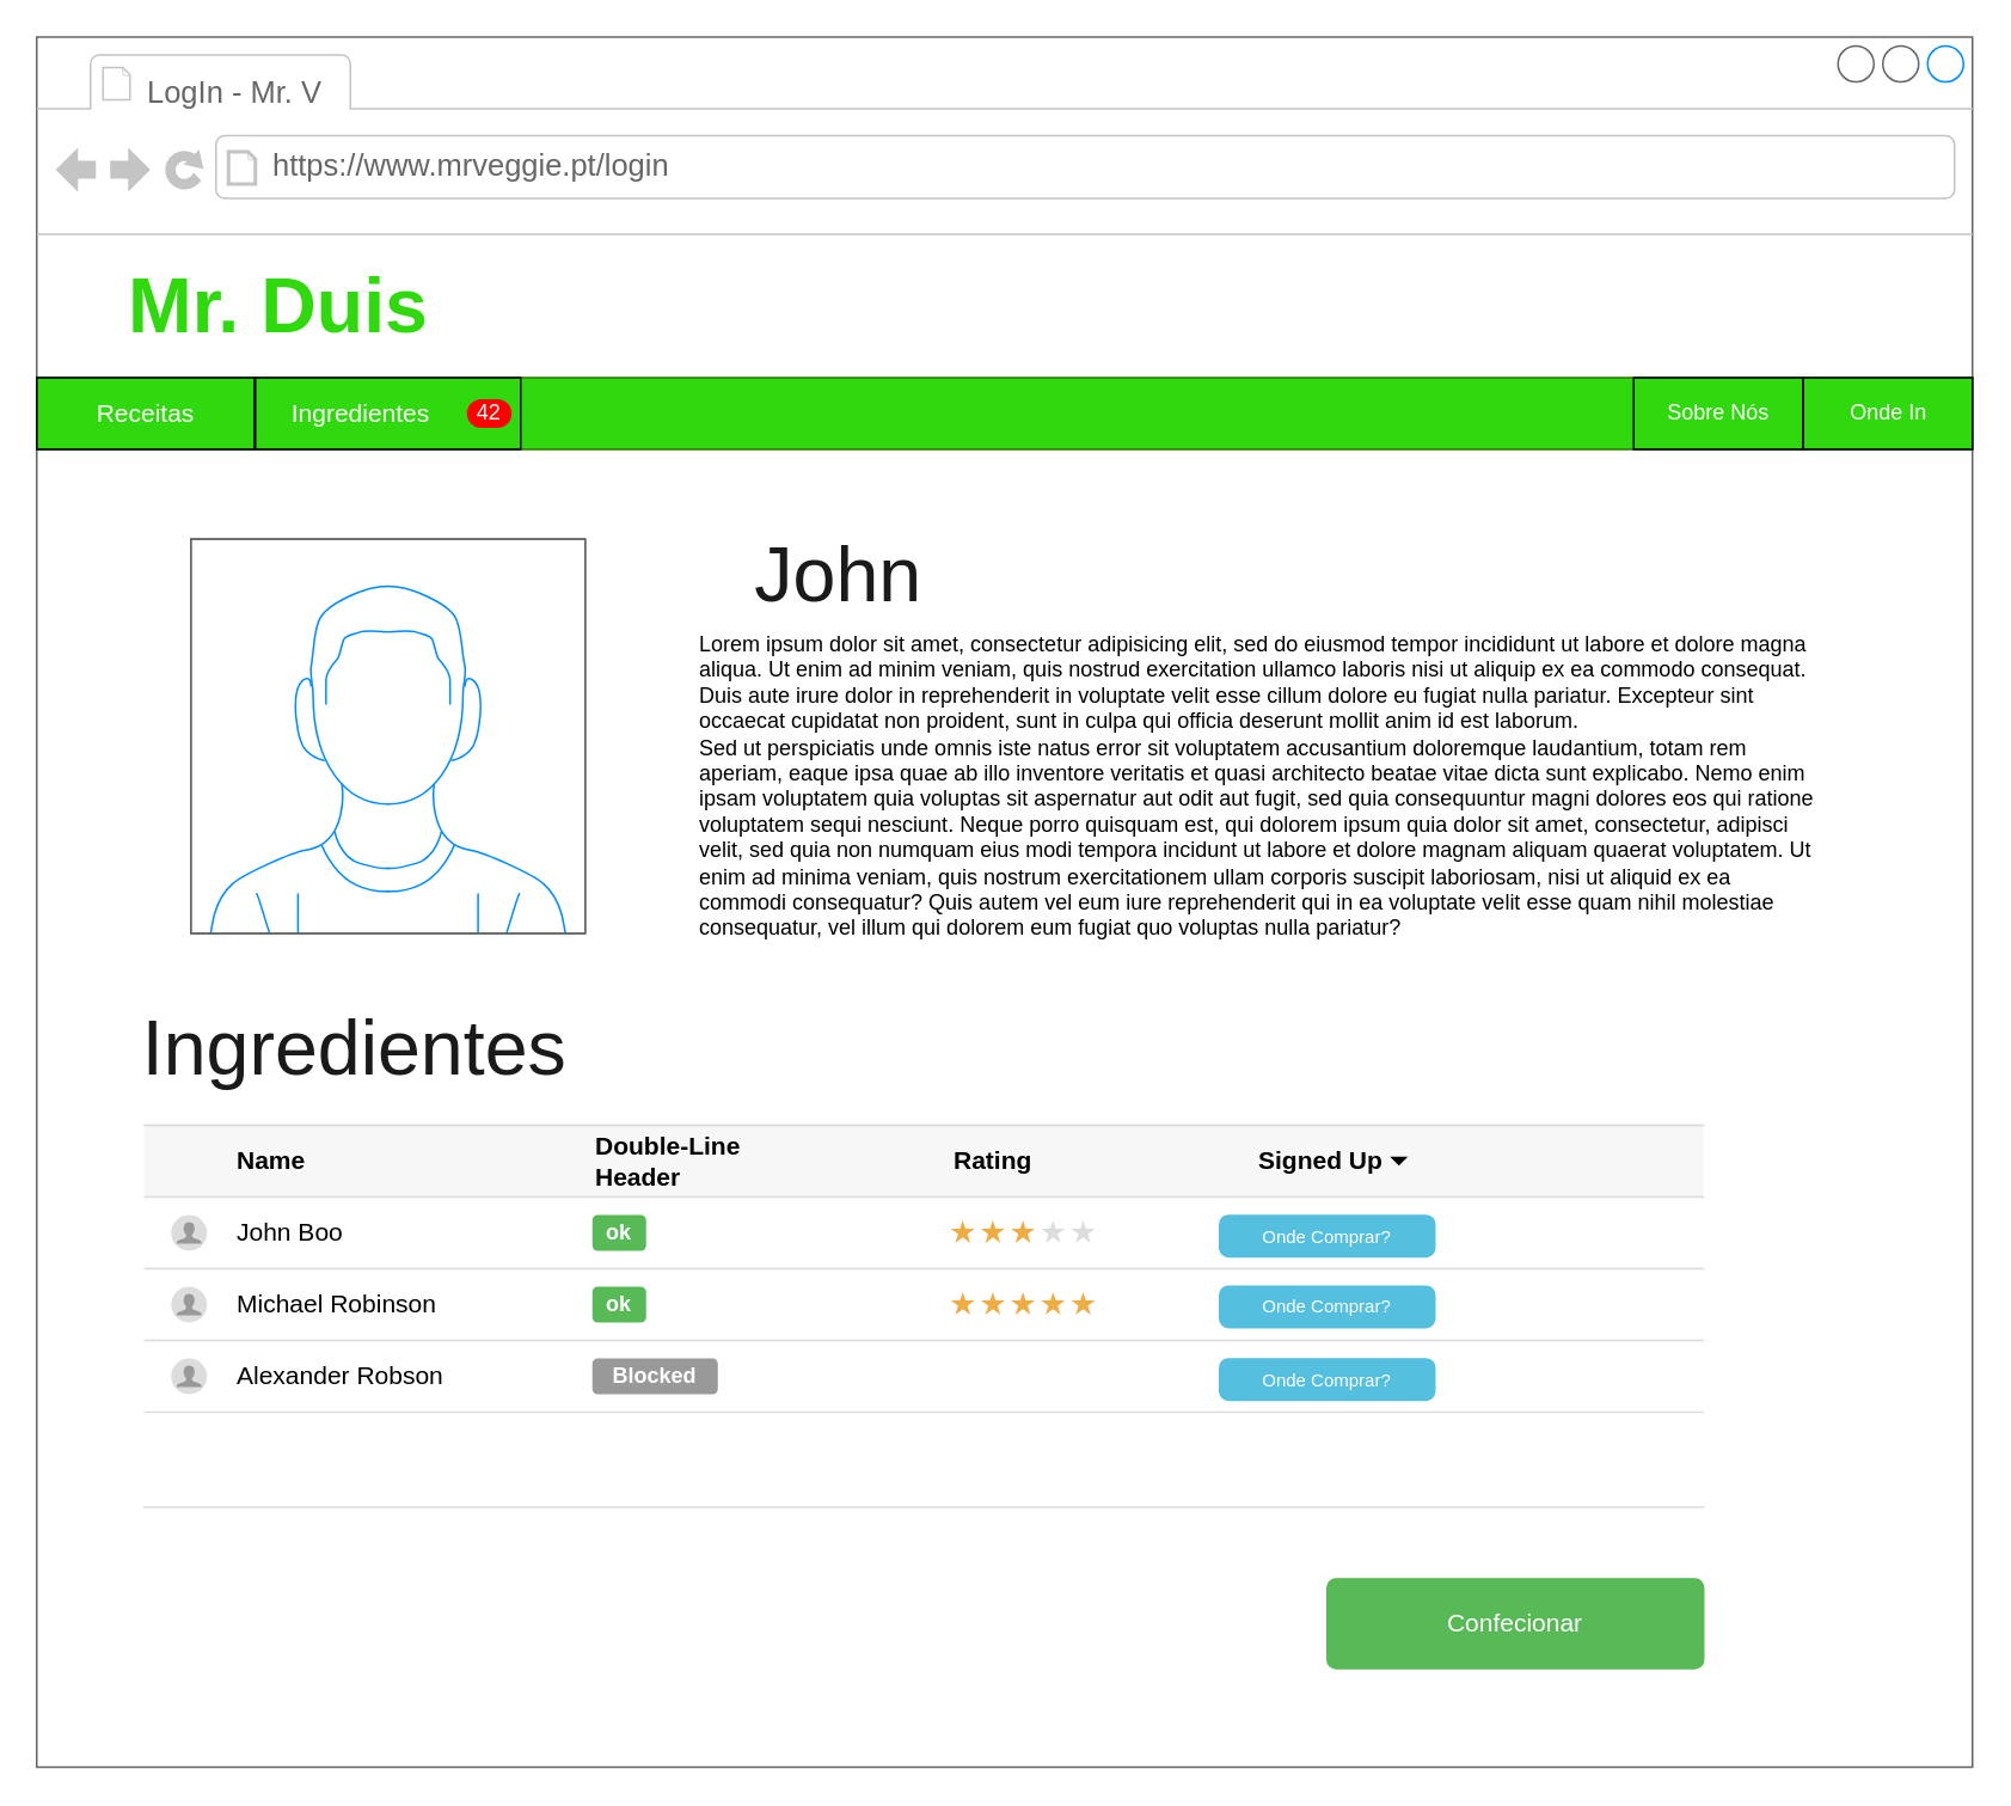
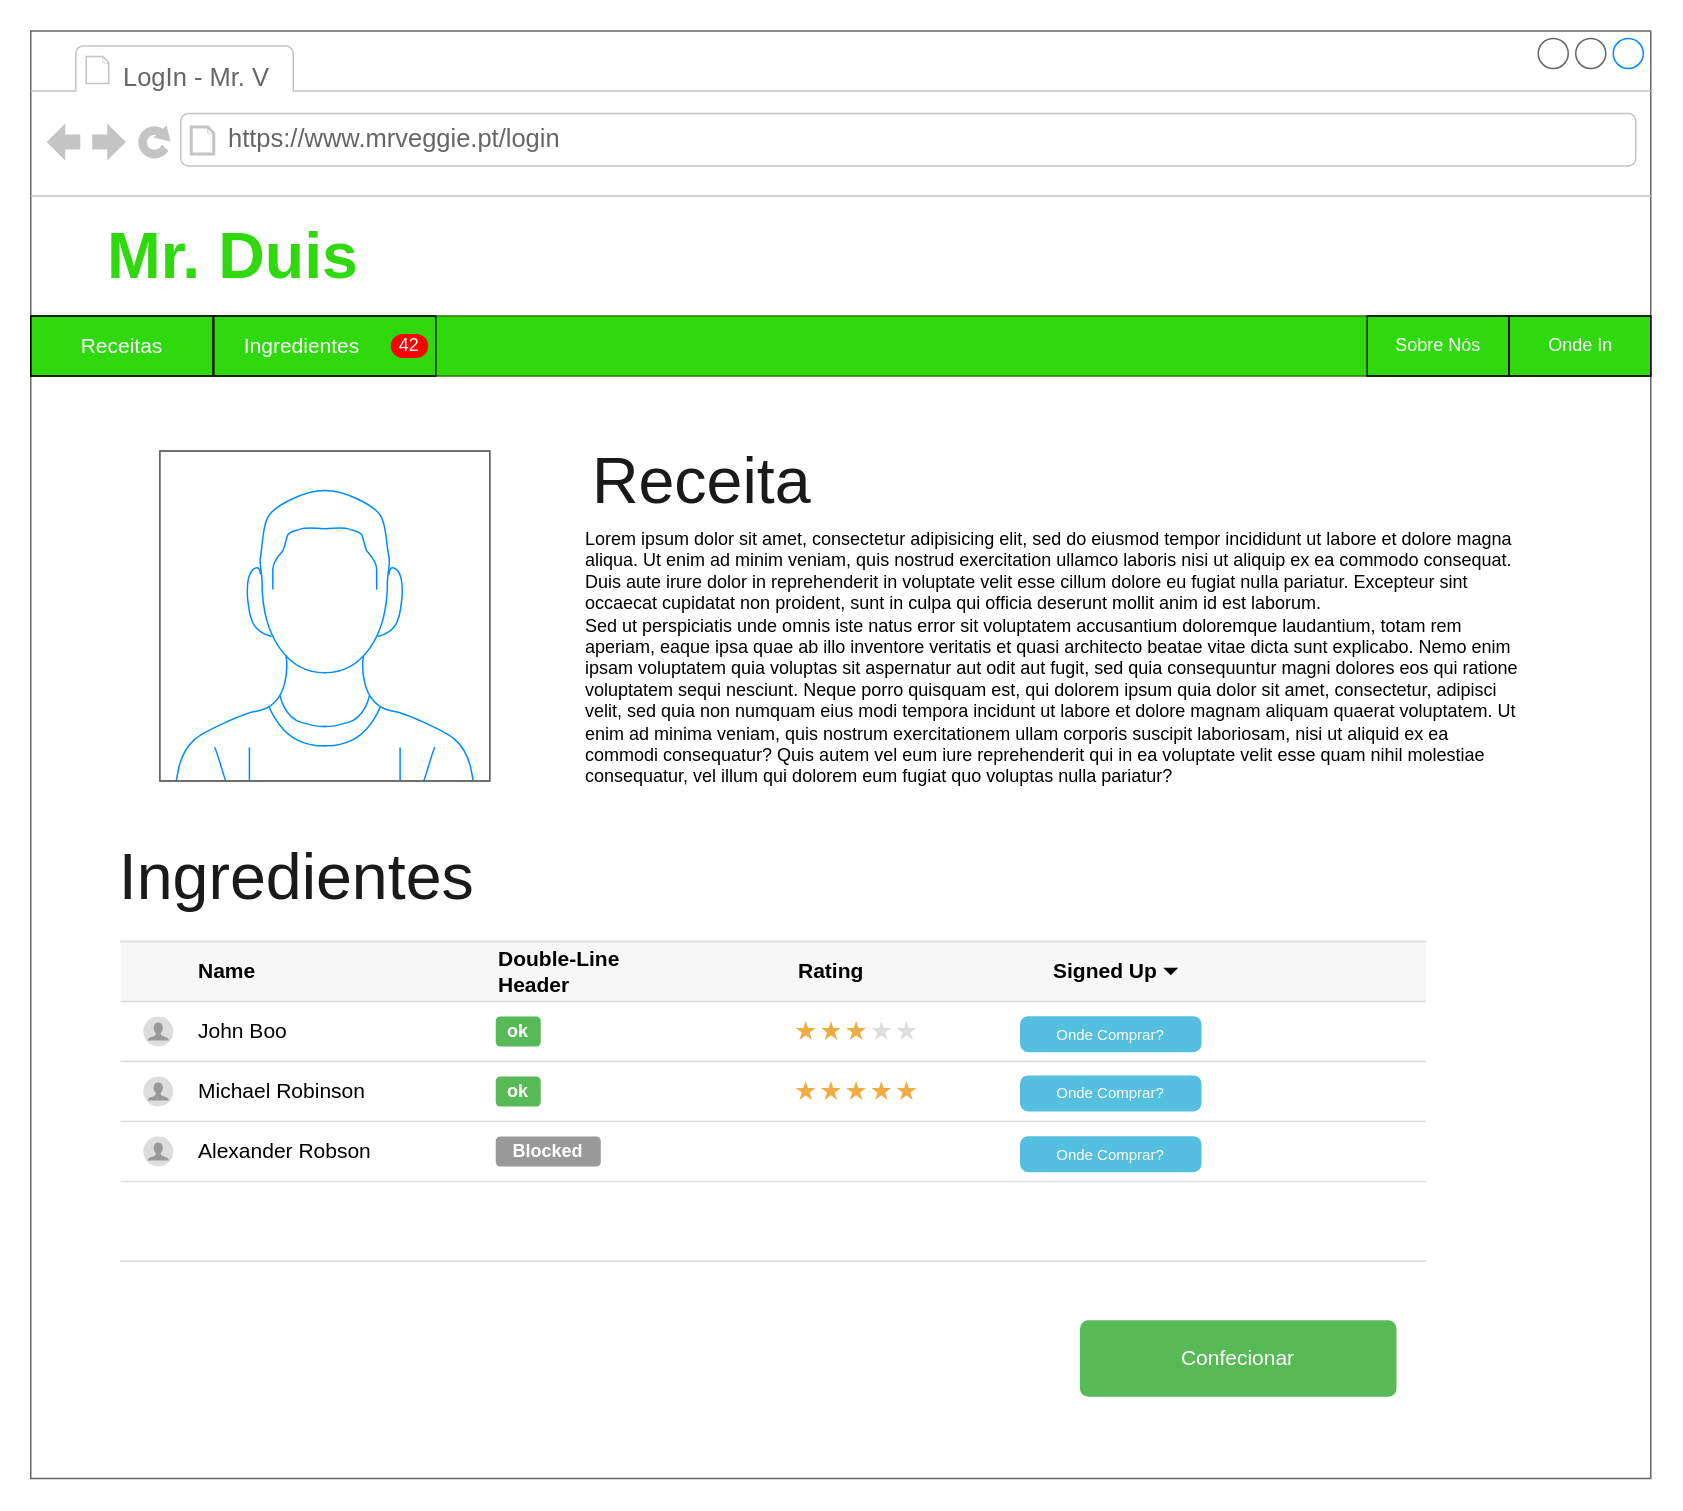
- <mxCell id="14" value="&lt;font color=&quot;#1a1a1a&quot;&gt;John&lt;/font&gt;" style="text;html=1;strokeColor=none;fillColor=none;align=center;verticalAlign=middle;whiteSpace=wrap;rounded=0;fontSize=43;fontColor=#FFFFFF;" vertex="1" parent="2"><mxGeometry x="355" y="270" width="185" height="60" as="geometry" /></mxCell>
+ <mxCell id="14" value="&lt;font color=&quot;#1a1a1a&quot;&gt;Receita&lt;/font&gt;" style="text;html=1;strokeColor=none;fillColor=none;align=center;verticalAlign=middle;whiteSpace=wrap;rounded=0;fontSize=43;fontColor=#FFFFFF;" vertex="1" parent="2"><mxGeometry x="355" y="270" width="185" height="60" as="geometry" /></mxCell>
- <mxCell id="43" value="Confecionar" style="html=1;shadow=0;dashed=0;shape=mxgraph.bootstrap.rrect;rSize=5;fillColor=#58B957;align=center;strokeColor=#58B957;fontColor=#ffffff;fontSize=14;whiteSpace=wrap;" vertex="1" parent="2"><mxGeometry x="720" y="860" width="210" height="50" as="geometry" /></mxCell>
+ <mxCell id="43" value="Confecionar" style="html=1;shadow=0;dashed=0;shape=mxgraph.bootstrap.rrect;rSize=5;fillColor=#58B957;align=center;strokeColor=#58B957;fontColor=#ffffff;fontSize=14;whiteSpace=wrap;" vertex="1" parent="2"><mxGeometry x="700" y="860" width="210" height="50" as="geometry" /></mxCell>
